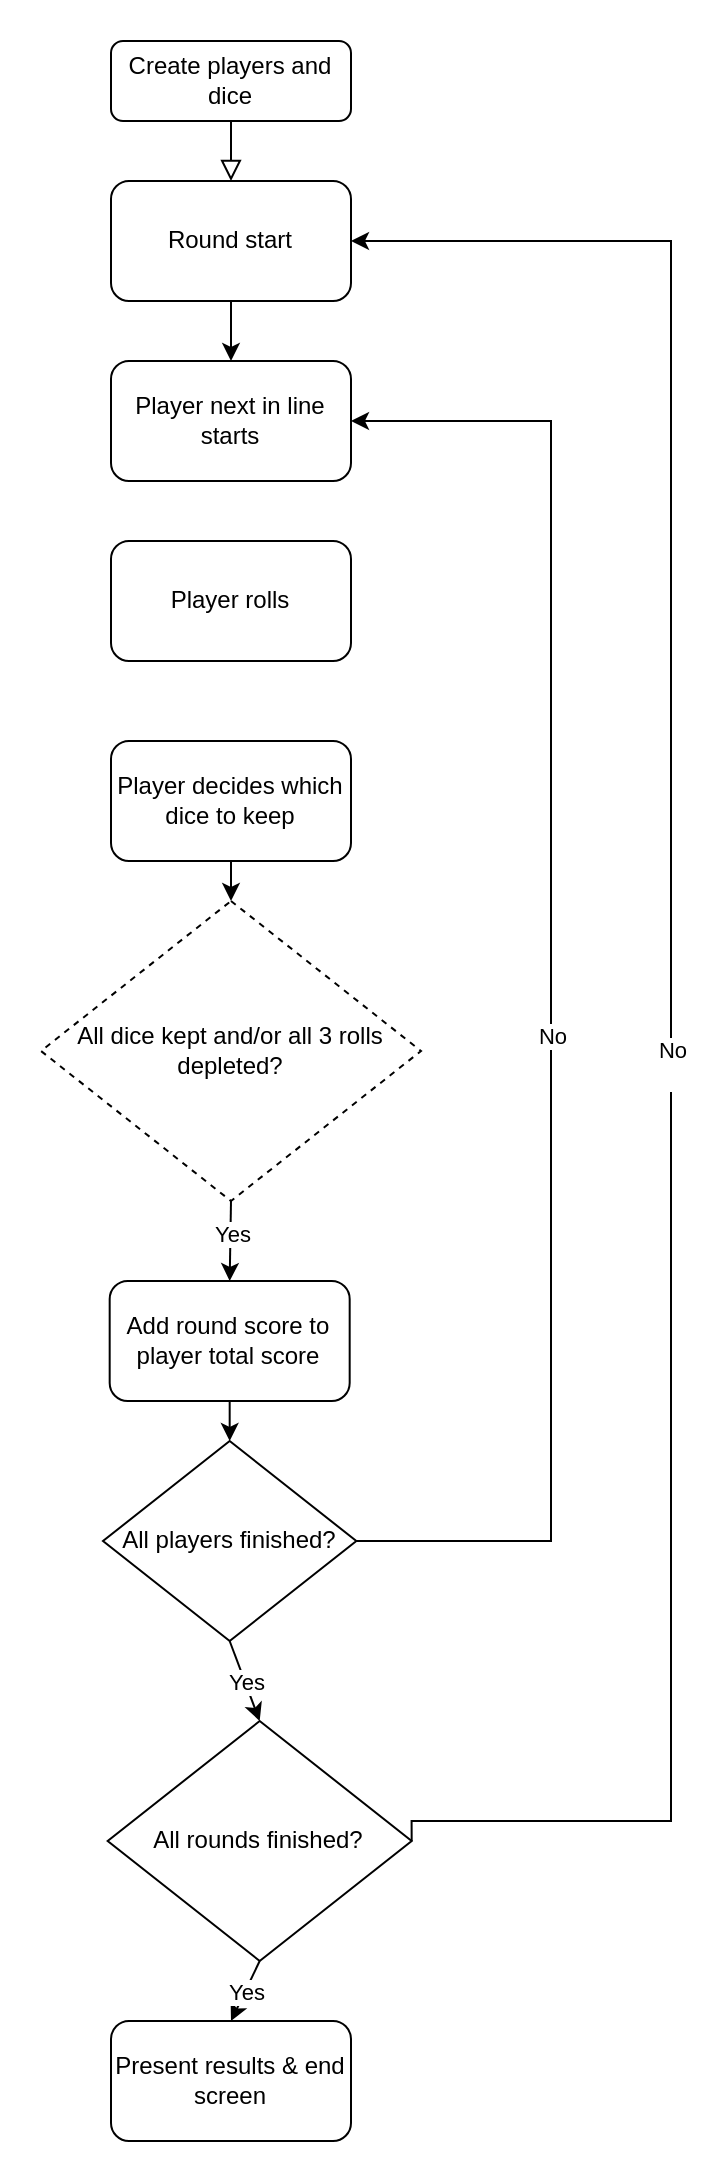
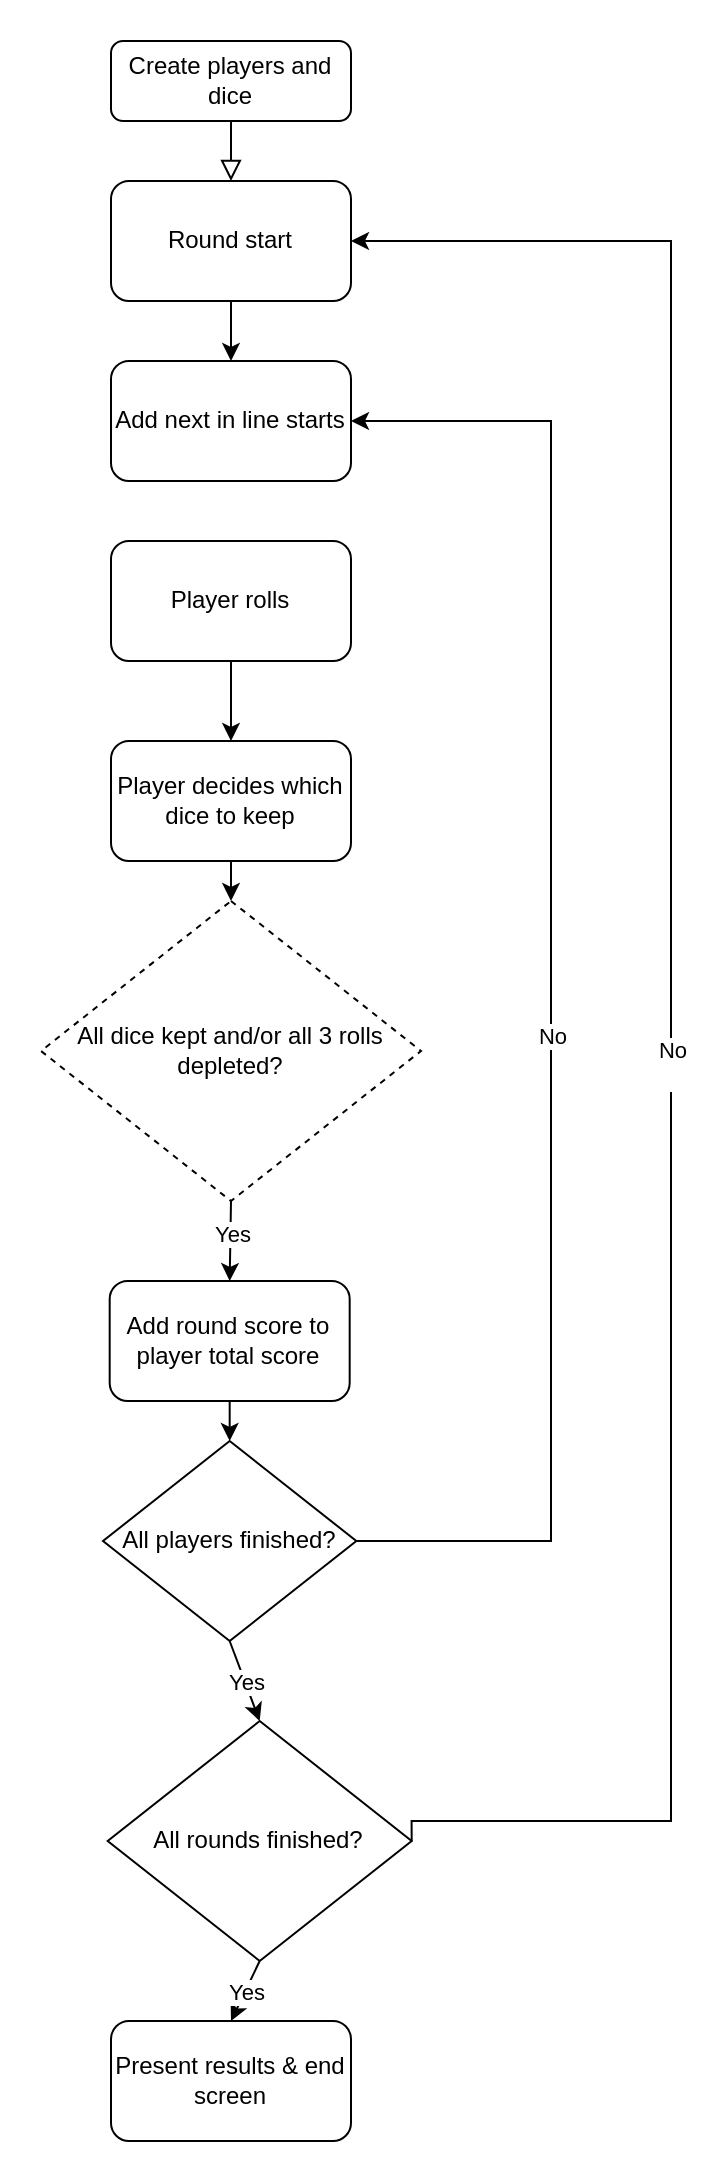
- <mxCell id="9" value="Player next in line starts" style="rounded=1;whiteSpace=wrap;html=1;" vertex="1" parent="1"><mxGeometry x="55" y="180" width="120" height="60" as="geometry" /></mxCell>
+ <mxCell id="9" value="Add next in line starts" style="rounded=1;whiteSpace=wrap;html=1;" vertex="1" parent="1"><mxGeometry x="55" y="180" width="120" height="60" as="geometry" /></mxCell>
+ <mxCell id="8" value="" style="endArrow=classic;html=1;exitX=0.5;exitY=1;exitDx=0;exitDy=0;entryX=0.5;entryY=0;entryDx=0;entryDy=0;" edge="1" parent="1" source="5" target="7"><mxGeometry width="50" height="50" relative="1" as="geometry"><mxPoint x="275" y="280" as="sourcePoint" /><mxPoint x="325" y="230" as="targetPoint" /></mxGeometry></mxCell>
